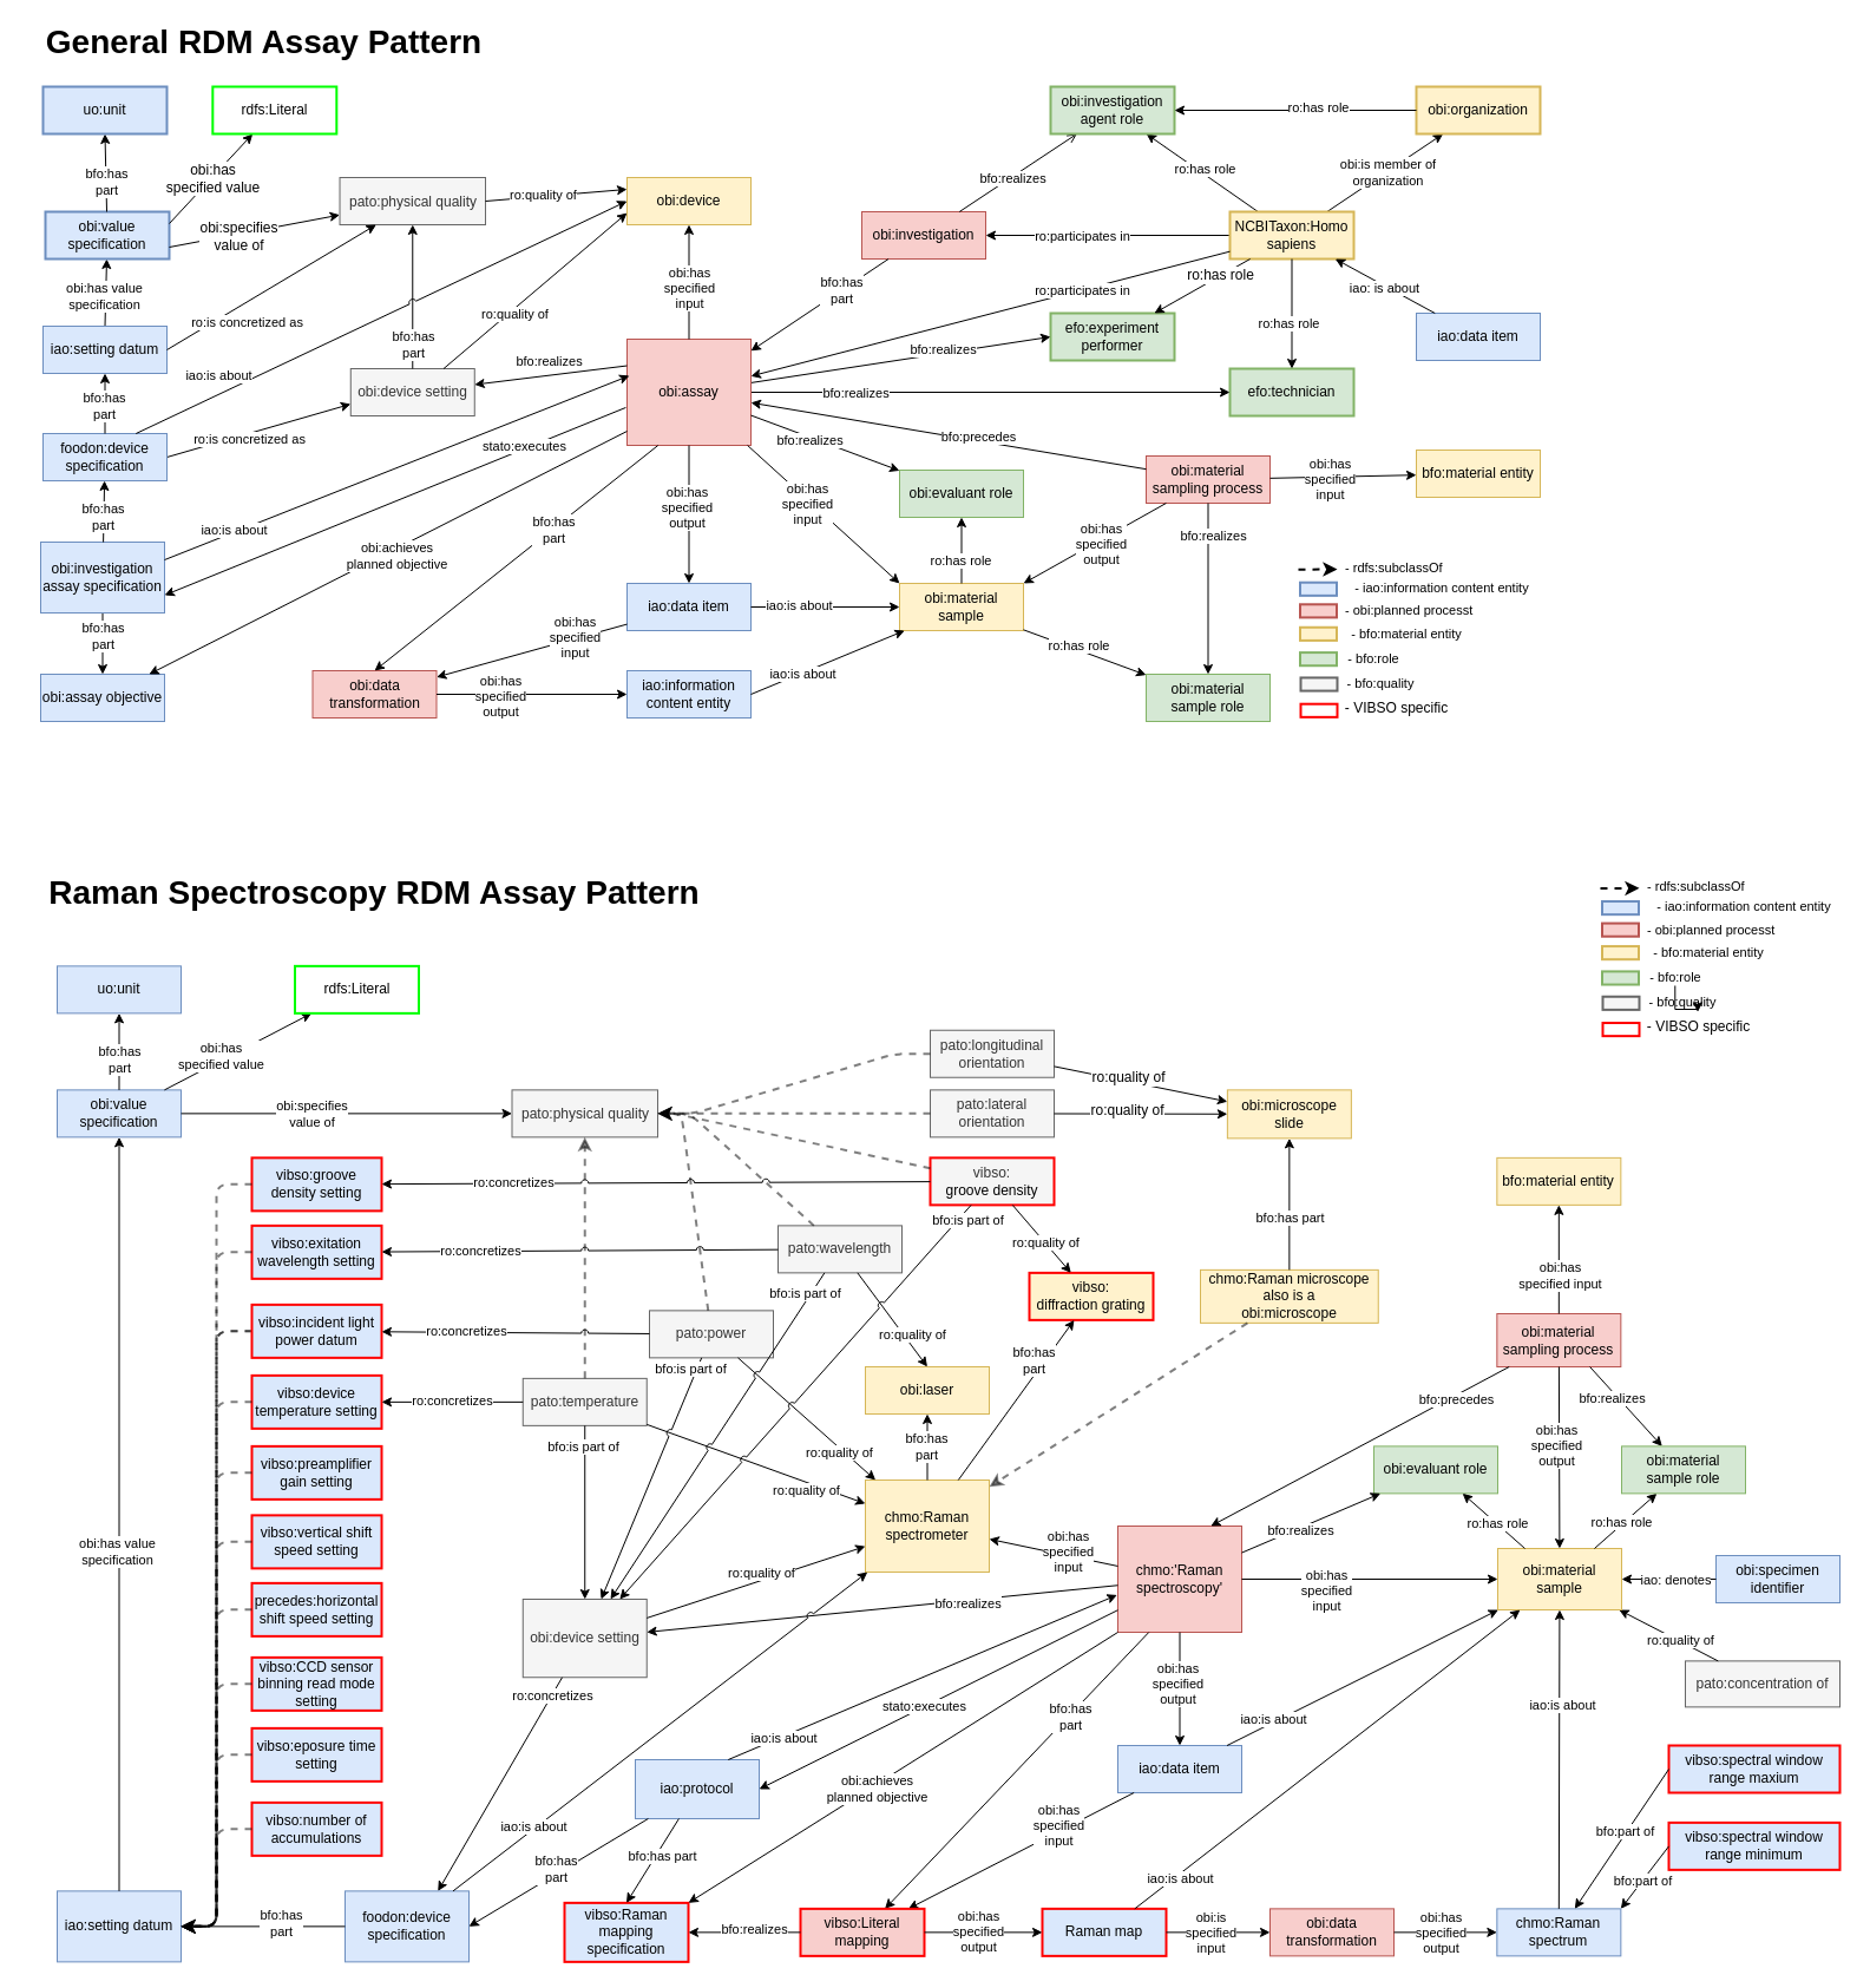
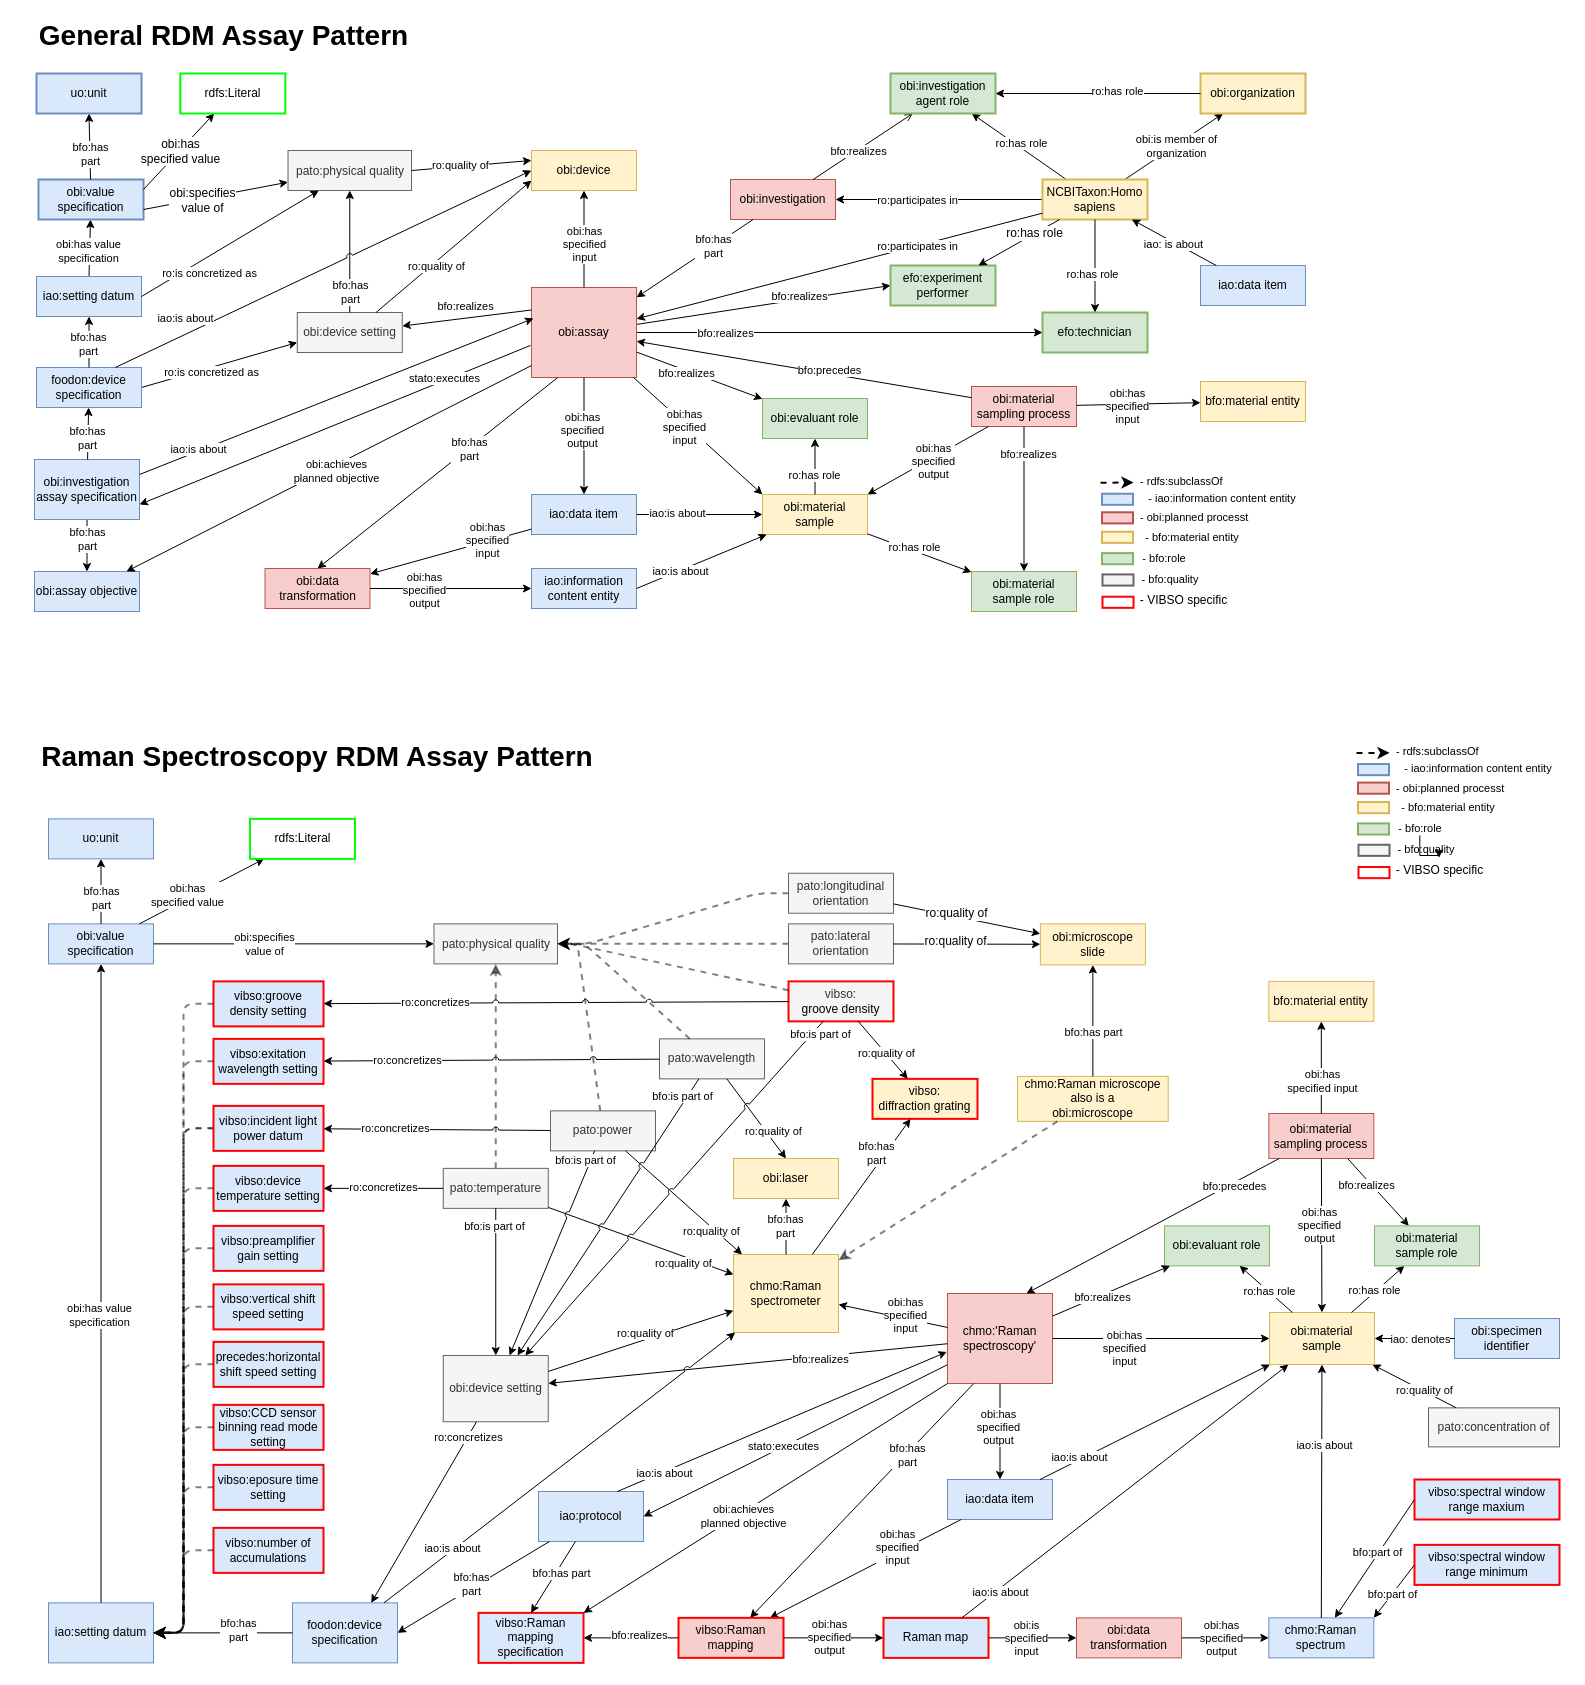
- <mxCell id="299" value="vibso:Literal mapping" style="text;whiteSpace=wrap;html=1;fillColor=#f8cecc;strokeColor=#FF0000;strokeWidth=2;verticalAlign=middle;align=center;" parent="137" vertex="1"><mxGeometry x="658" y="876.37" width="105" height="40" as="geometry" /></mxCell>
+ <mxCell id="299" value="vibso:Raman mapping" style="text;whiteSpace=wrap;html=1;fillColor=#f8cecc;strokeColor=#FF0000;strokeWidth=2;verticalAlign=middle;align=center;" parent="137" vertex="1"><mxGeometry x="658" y="876.37" width="105" height="40" as="geometry" /></mxCell>
